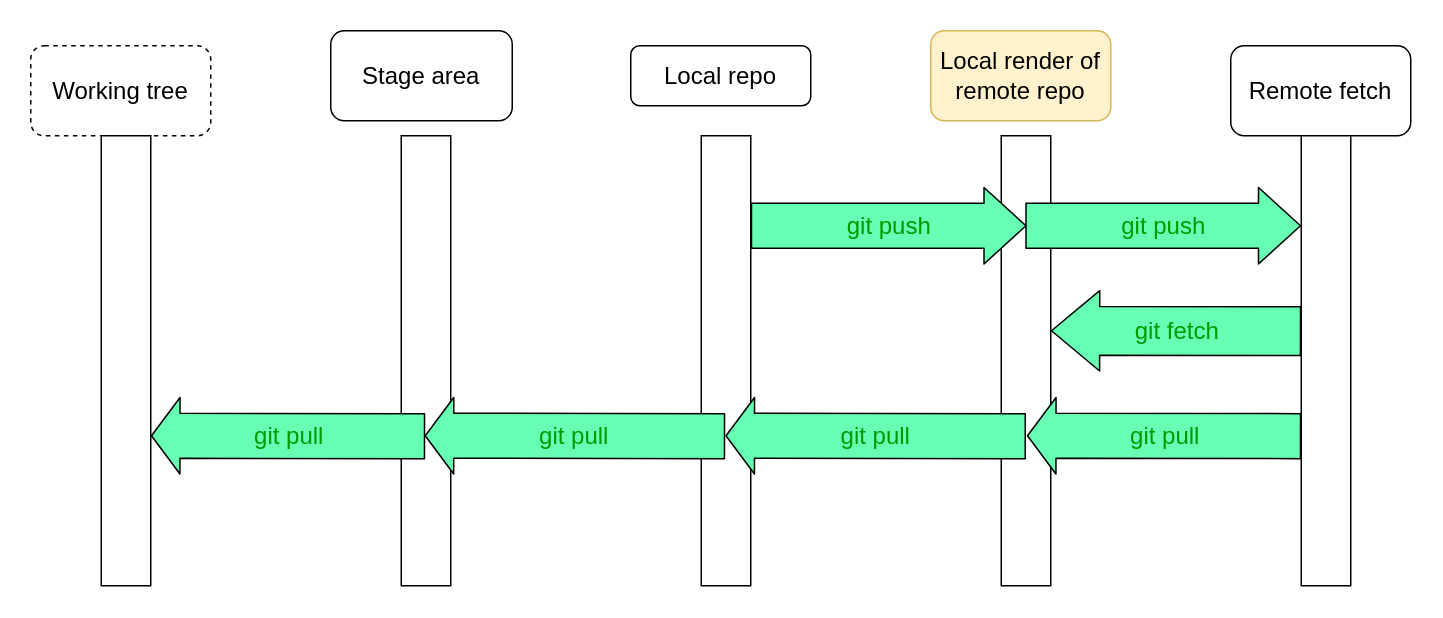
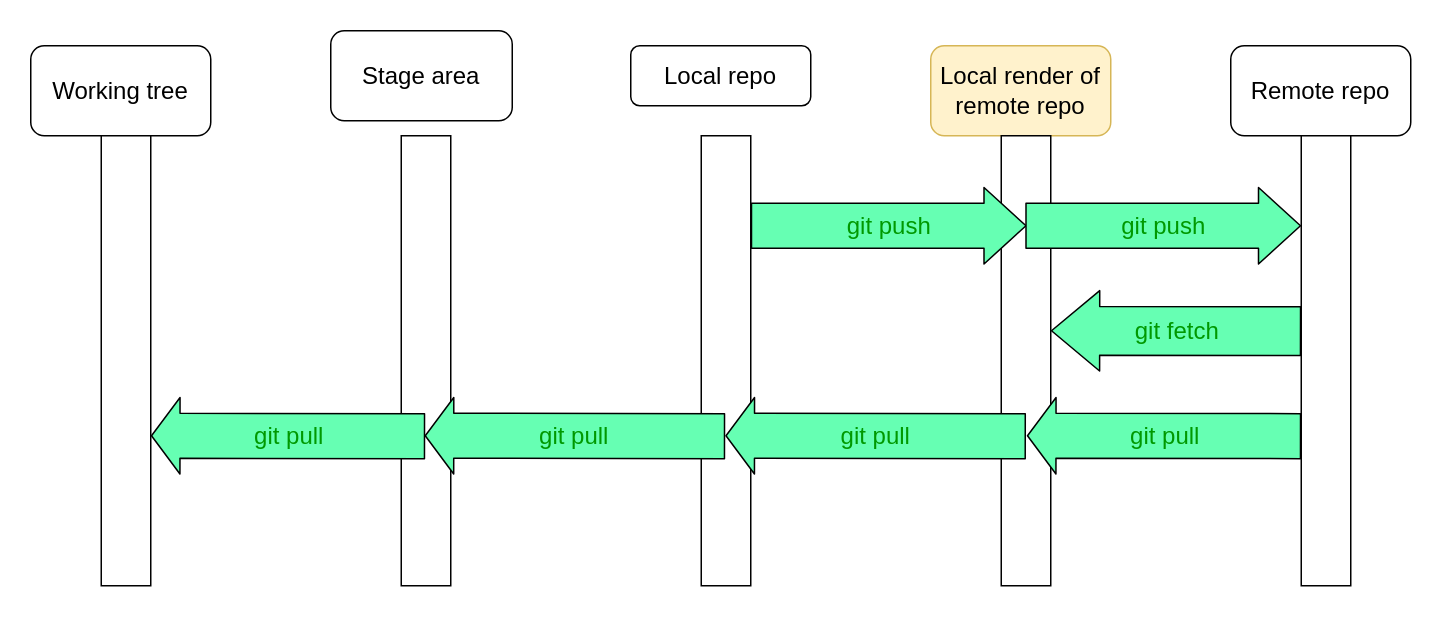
- <mxCell id="8" value="&lt;font style=&quot;font-size: 16px&quot;&gt;Local render of remote repo&lt;/font&gt;" style="rounded=1;whiteSpace=wrap;html=1;fillColor=#fff2cc;strokeColor=#d6b656;" parent="1" vertex="1"><mxGeometry x="620" y="20" width="120" height="60" as="geometry" /></mxCell>
+ <mxCell id="8" value="&lt;font style=&quot;font-size: 16px&quot;&gt;Local render of remote repo&lt;/font&gt;" style="rounded=1;whiteSpace=wrap;html=1;fillColor=#fff2cc;strokeColor=#d6b656;" parent="1" vertex="1"><mxGeometry x="620" y="30" width="120" height="60" as="geometry" /></mxCell>
- <mxCell id="2" value="&lt;font style=&quot;font-size: 16px&quot;&gt;Working tree&lt;/font&gt;" style="rounded=1;whiteSpace=wrap;html=1;dashed=1;" parent="1" vertex="1"><mxGeometry x="20" y="30" width="120" height="60" as="geometry" /></mxCell>
+ <mxCell id="2" value="&lt;font style=&quot;font-size: 16px&quot;&gt;Working tree&lt;/font&gt;" style="rounded=1;whiteSpace=wrap;html=1;" parent="1" vertex="1"><mxGeometry x="20" y="30" width="120" height="60" as="geometry" /></mxCell>
- <mxCell id="14" value="&lt;font style=&quot;font-size: 16px&quot;&gt;Remote fetch&lt;/font&gt;" style="rounded=1;whiteSpace=wrap;html=1;" vertex="1" parent="1"><mxGeometry x="820" y="30" width="120" height="60" as="geometry" /></mxCell>
+ <mxCell id="14" value="&lt;font style=&quot;font-size: 16px&quot;&gt;Remote repo&lt;/font&gt;" style="rounded=1;whiteSpace=wrap;html=1;" vertex="1" parent="1"><mxGeometry x="820" y="30" width="120" height="60" as="geometry" /></mxCell>
